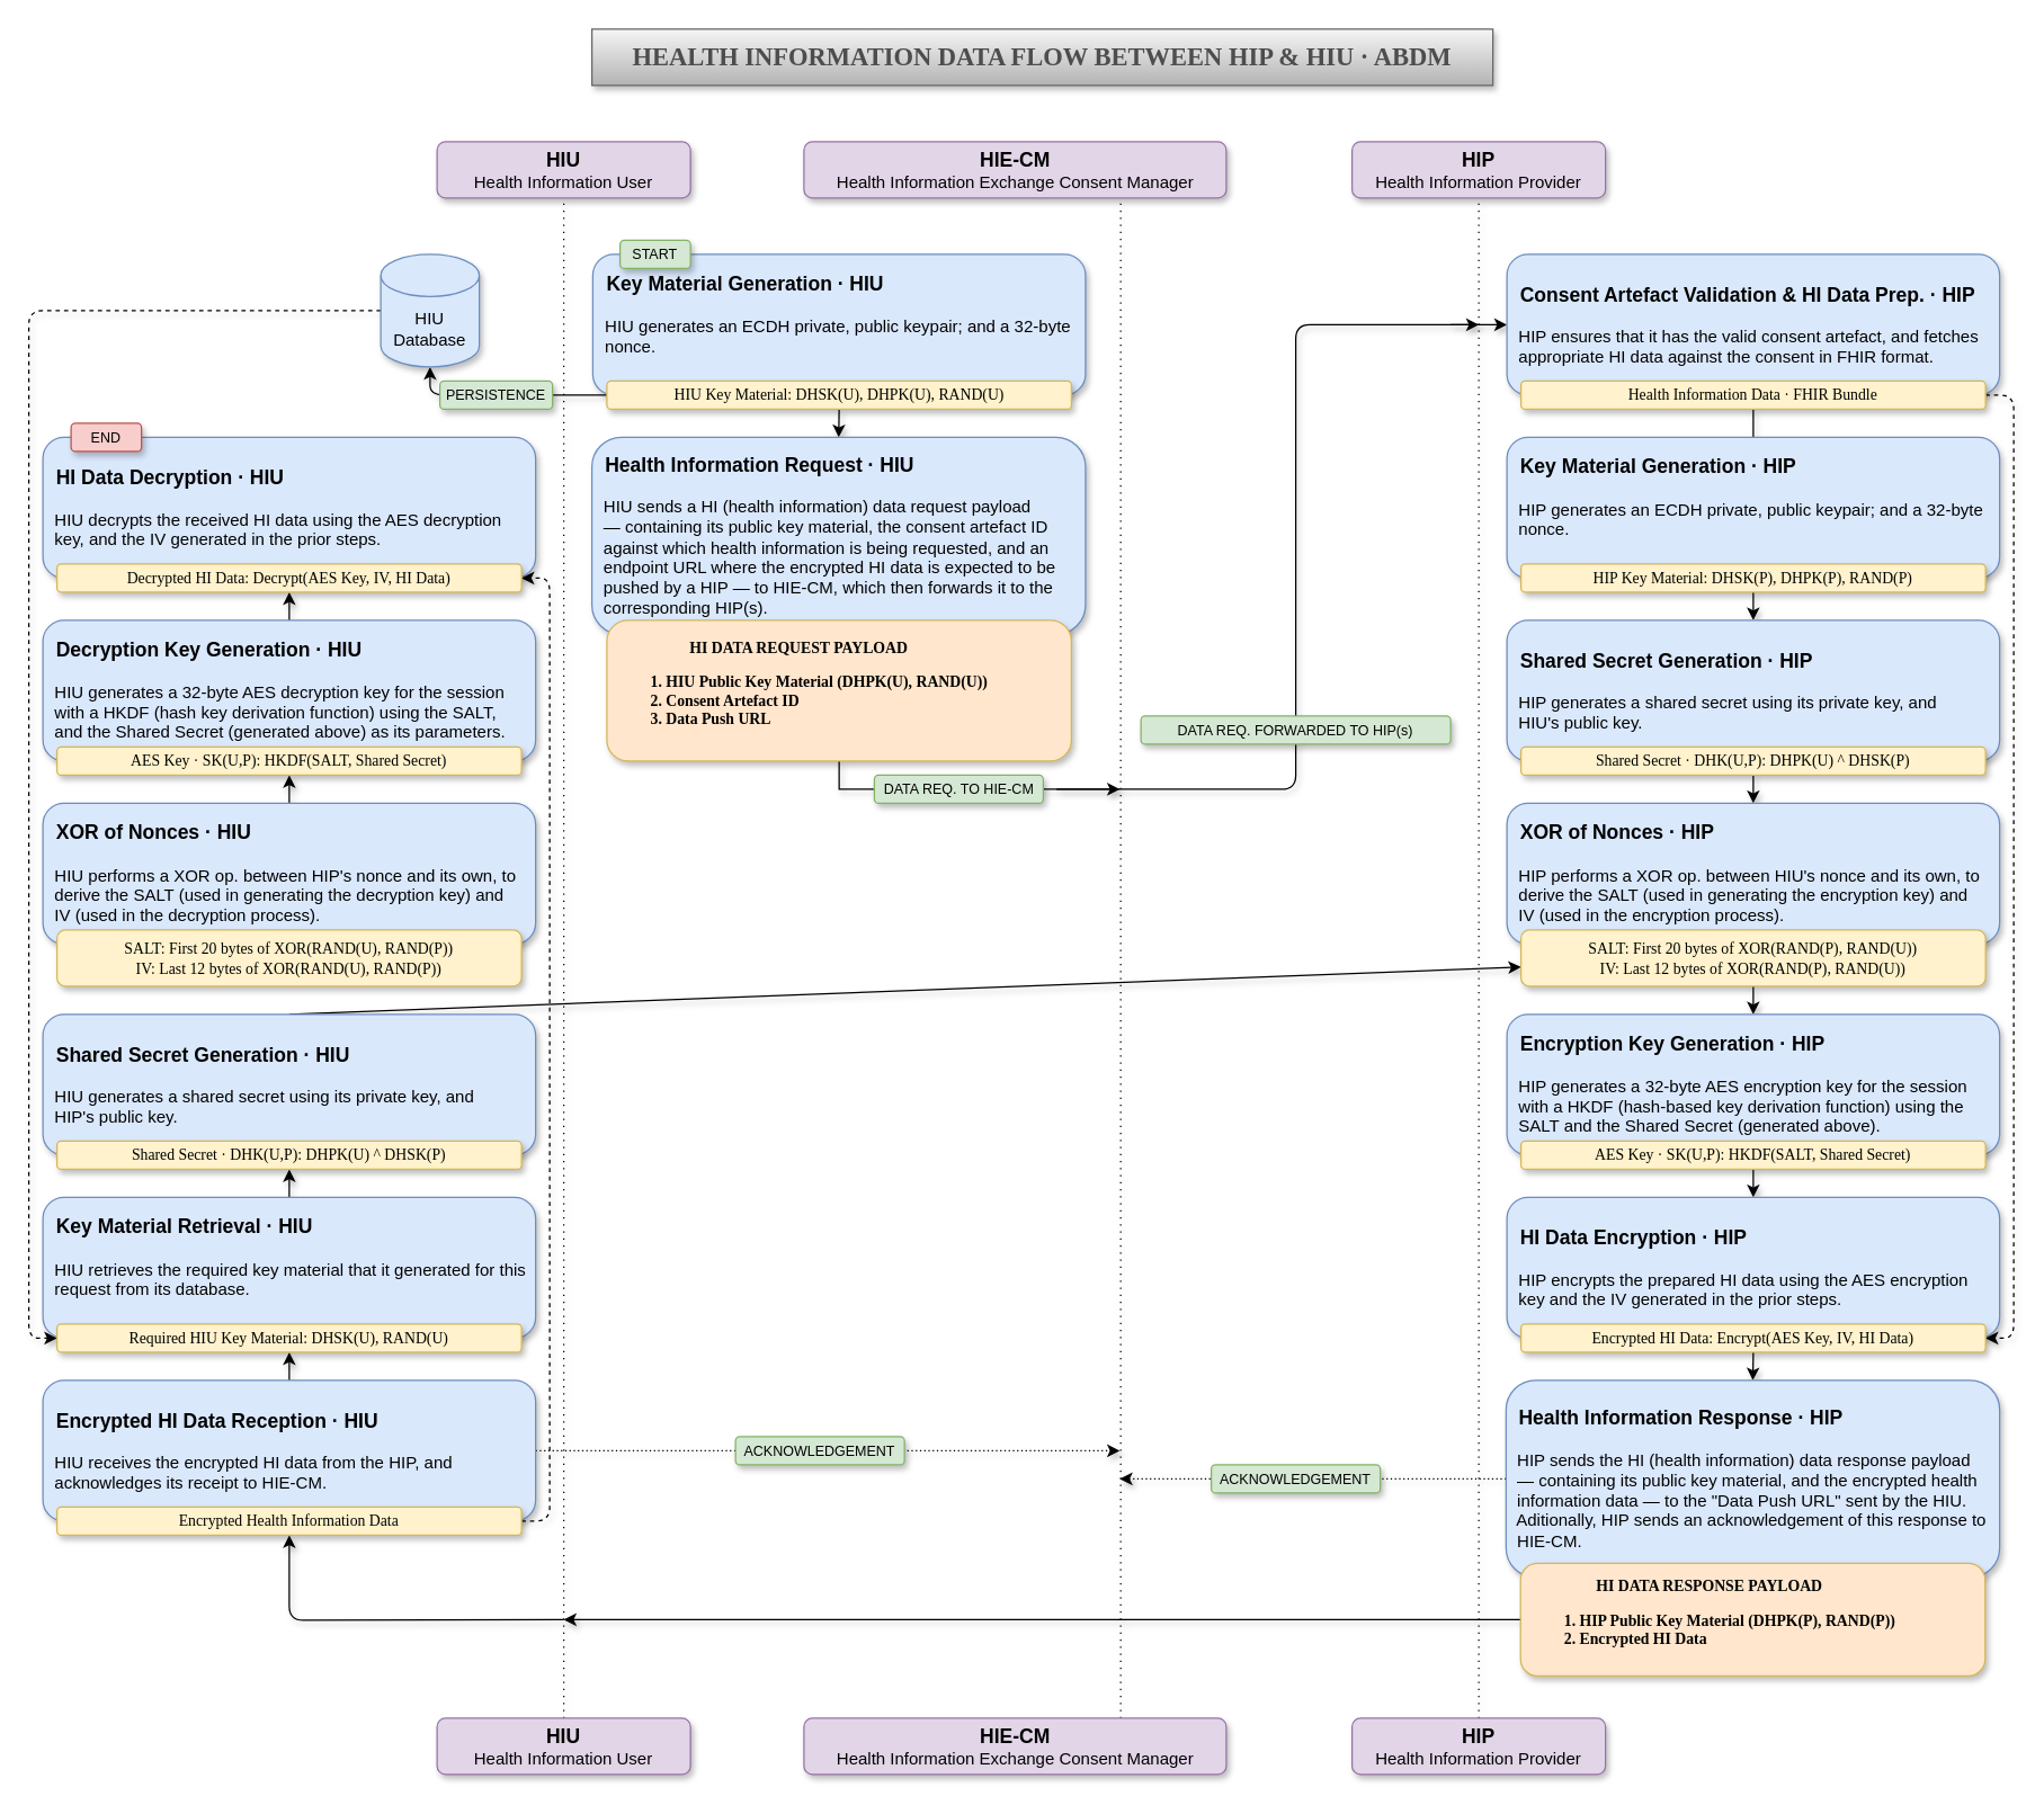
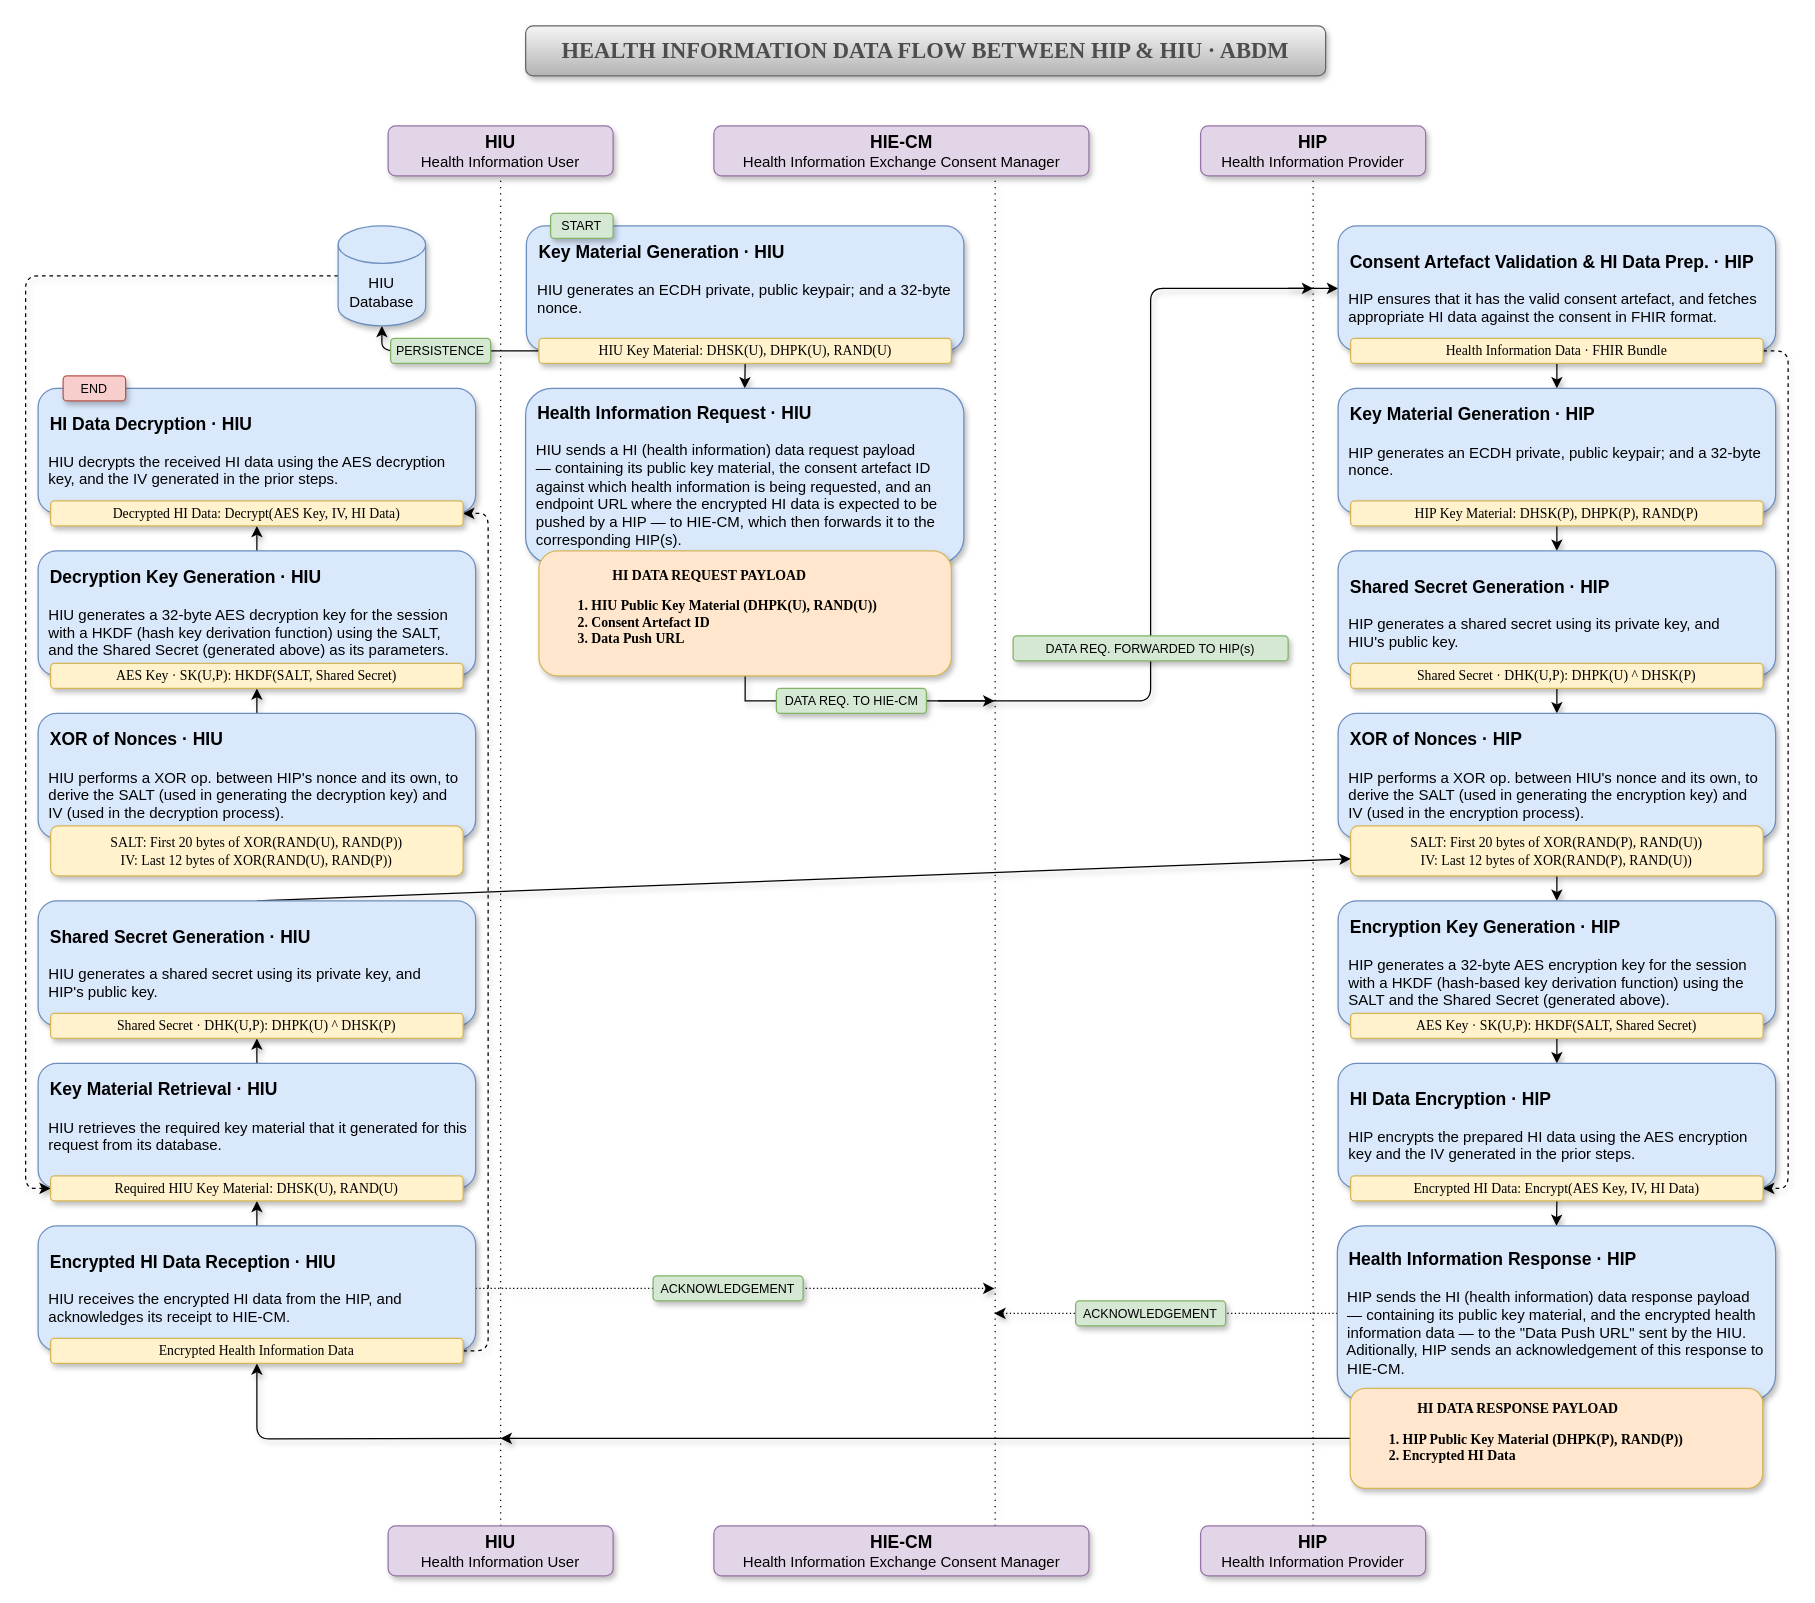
- <mxCell id="33" value="&lt;font color=&quot;#4d4d4d&quot; style=&quot;font-size: 18px;&quot; data-font-src=&quot;https://fonts.googleapis.com/css?family=Fira+Code&quot; face=&quot;Fira Code&quot;&gt;&lt;b&gt;HEALTH INFORMATION DATA FLOW BETWEEN HIP &amp;amp; HIU · ABDM&lt;/b&gt;&lt;/font&gt;" style="whiteSpace=wrap;html=1;fillColor=#f5f5f5;gradientColor=#b3b3b3;strokeColor=#666666;shadow=1;rounded=0;" parent="1" vertex="1"><mxGeometry x="420" y="20" width="640" height="40" as="geometry" /></mxCell>
+ <mxCell id="33" value="&lt;font color=&quot;#4d4d4d&quot; style=&quot;font-size: 18px;&quot; data-font-src=&quot;https://fonts.googleapis.com/css?family=Fira+Code&quot; face=&quot;Fira Code&quot;&gt;&lt;b&gt;HEALTH INFORMATION DATA FLOW BETWEEN HIP &amp;amp; HIU · ABDM&lt;/b&gt;&lt;/font&gt;" style="rounded=1;whiteSpace=wrap;html=1;fillColor=#f5f5f5;gradientColor=#b3b3b3;strokeColor=#666666;shadow=1;" parent="1" vertex="1"><mxGeometry x="420" y="20" width="640" height="40" as="geometry" /></mxCell>
- <mxCell id="11" value="" style="endArrow=none;html=1;rounded=0;exitX=0.5;exitY=1;exitDx=0;exitDy=0;entryX=0.5;entryY=0;entryDx=0;entryDy=0;shadow=1;" parent="1" source="50" target="47" edge="1"><mxGeometry width="50" height="50" relative="1" as="geometry"><mxPoint x="840" y="550" as="sourcePoint" /><mxPoint x="890" y="500" as="targetPoint" /></mxGeometry></mxCell>
+ <mxCell id="11" value="" style="endArrow=classic;html=1;rounded=0;exitX=0.5;exitY=1;exitDx=0;exitDy=0;entryX=0.5;entryY=0;entryDx=0;entryDy=0;shadow=1;" parent="1" source="50" target="47" edge="1"><mxGeometry width="50" height="50" relative="1" as="geometry"><mxPoint x="840" y="550" as="sourcePoint" /><mxPoint x="890" y="500" as="targetPoint" /></mxGeometry></mxCell>
